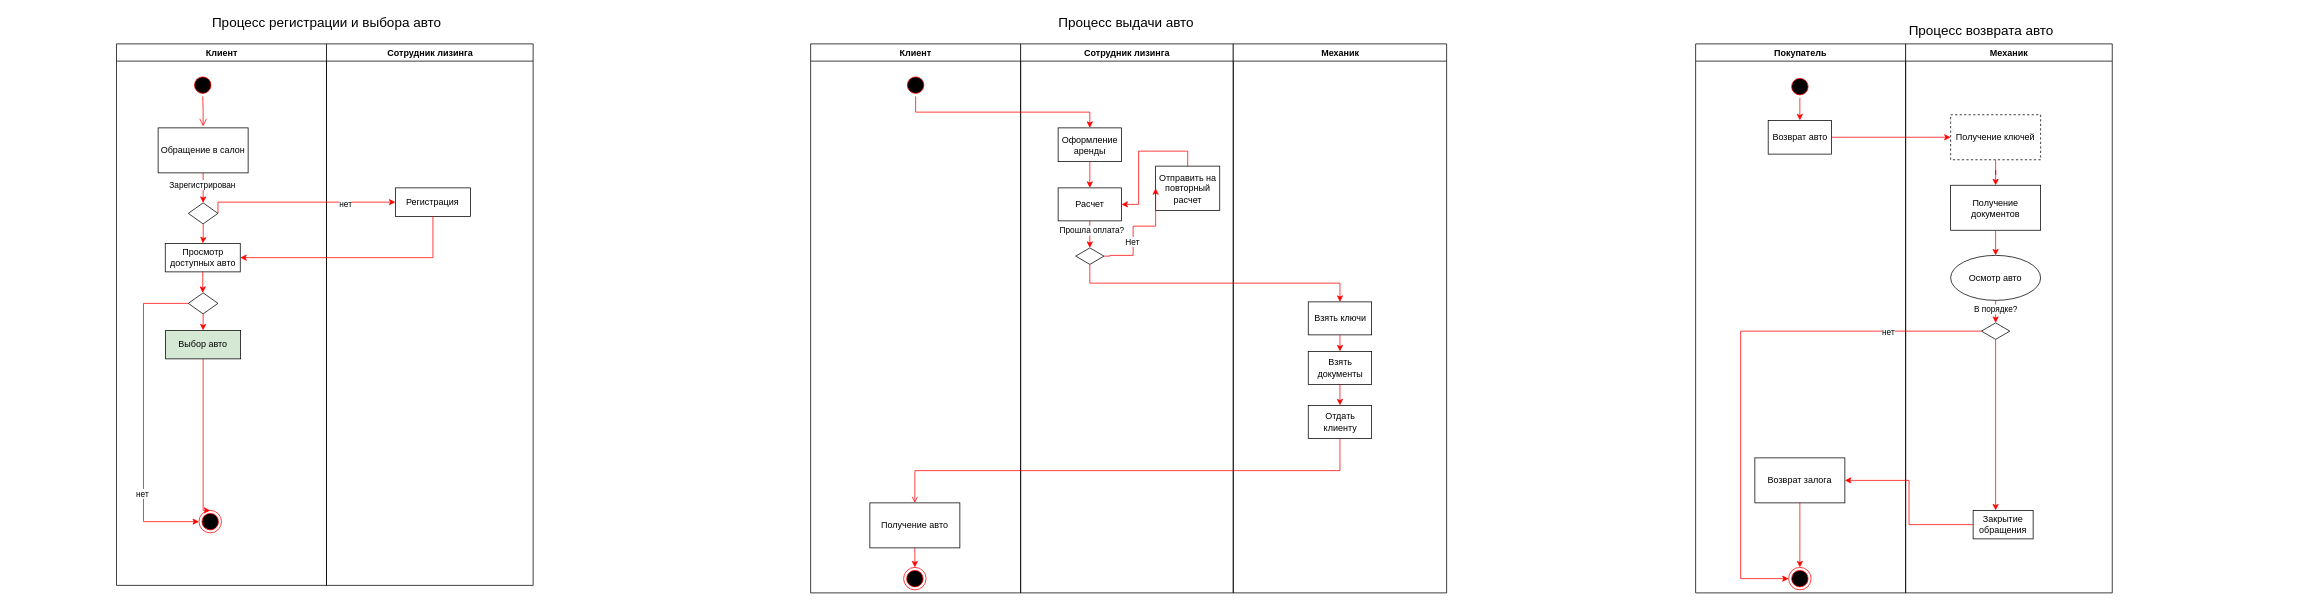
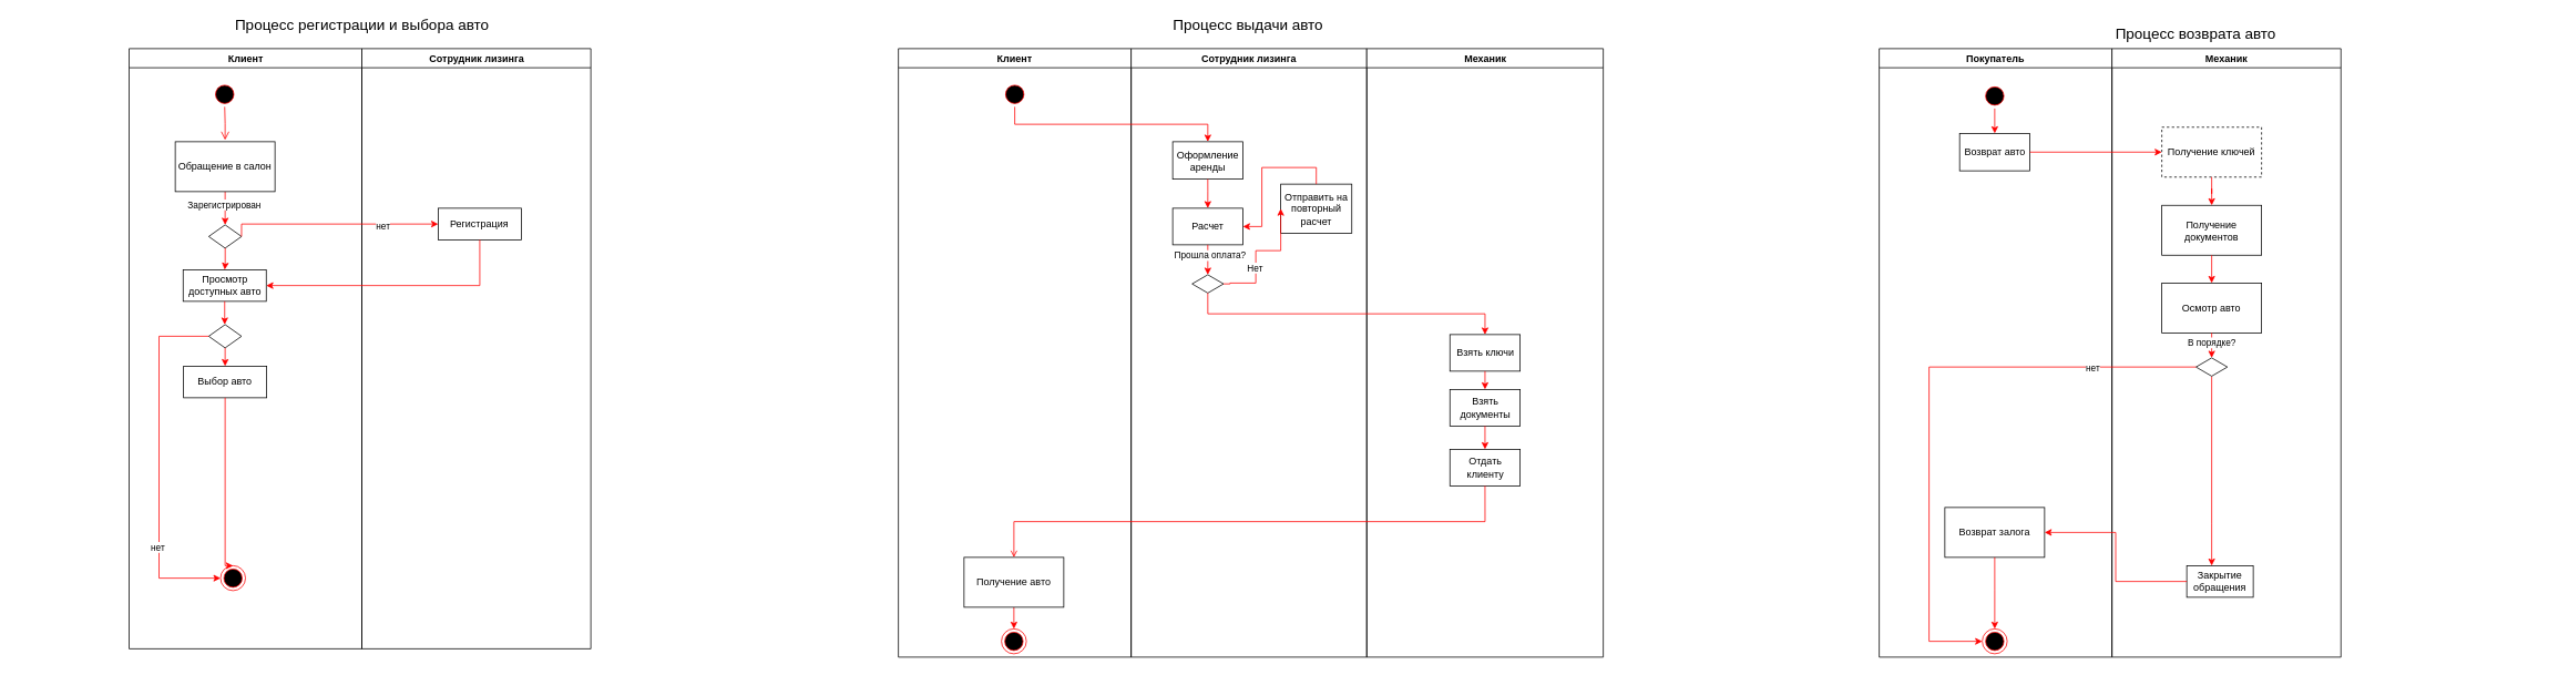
- <mxCell id="55" value="Осмотр авто" style="ellipse;whiteSpace=wrap;html=1;" vertex="1" parent="51"><mxGeometry x="60" y="281.995" width="120" height="60" as="geometry" /></mxCell>
+ <mxCell id="55" value="Осмотр авто" style="whiteSpace=wrap;html=1;" vertex="1" parent="51"><mxGeometry x="60" y="281.995" width="120" height="60" as="geometry" /></mxCell>
- <mxCell id="16" value="Выбор авто" style="whiteSpace=wrap;html=1;fillColor=#d5e8d4;" vertex="1" parent="2"><mxGeometry x="65.5" y="382" width="100" height="38" as="geometry" /></mxCell>
+ <mxCell id="16" value="Выбор авто" style="whiteSpace=wrap;html=1;" vertex="1" parent="2"><mxGeometry x="65.5" y="382" width="100" height="38" as="geometry" /></mxCell>
